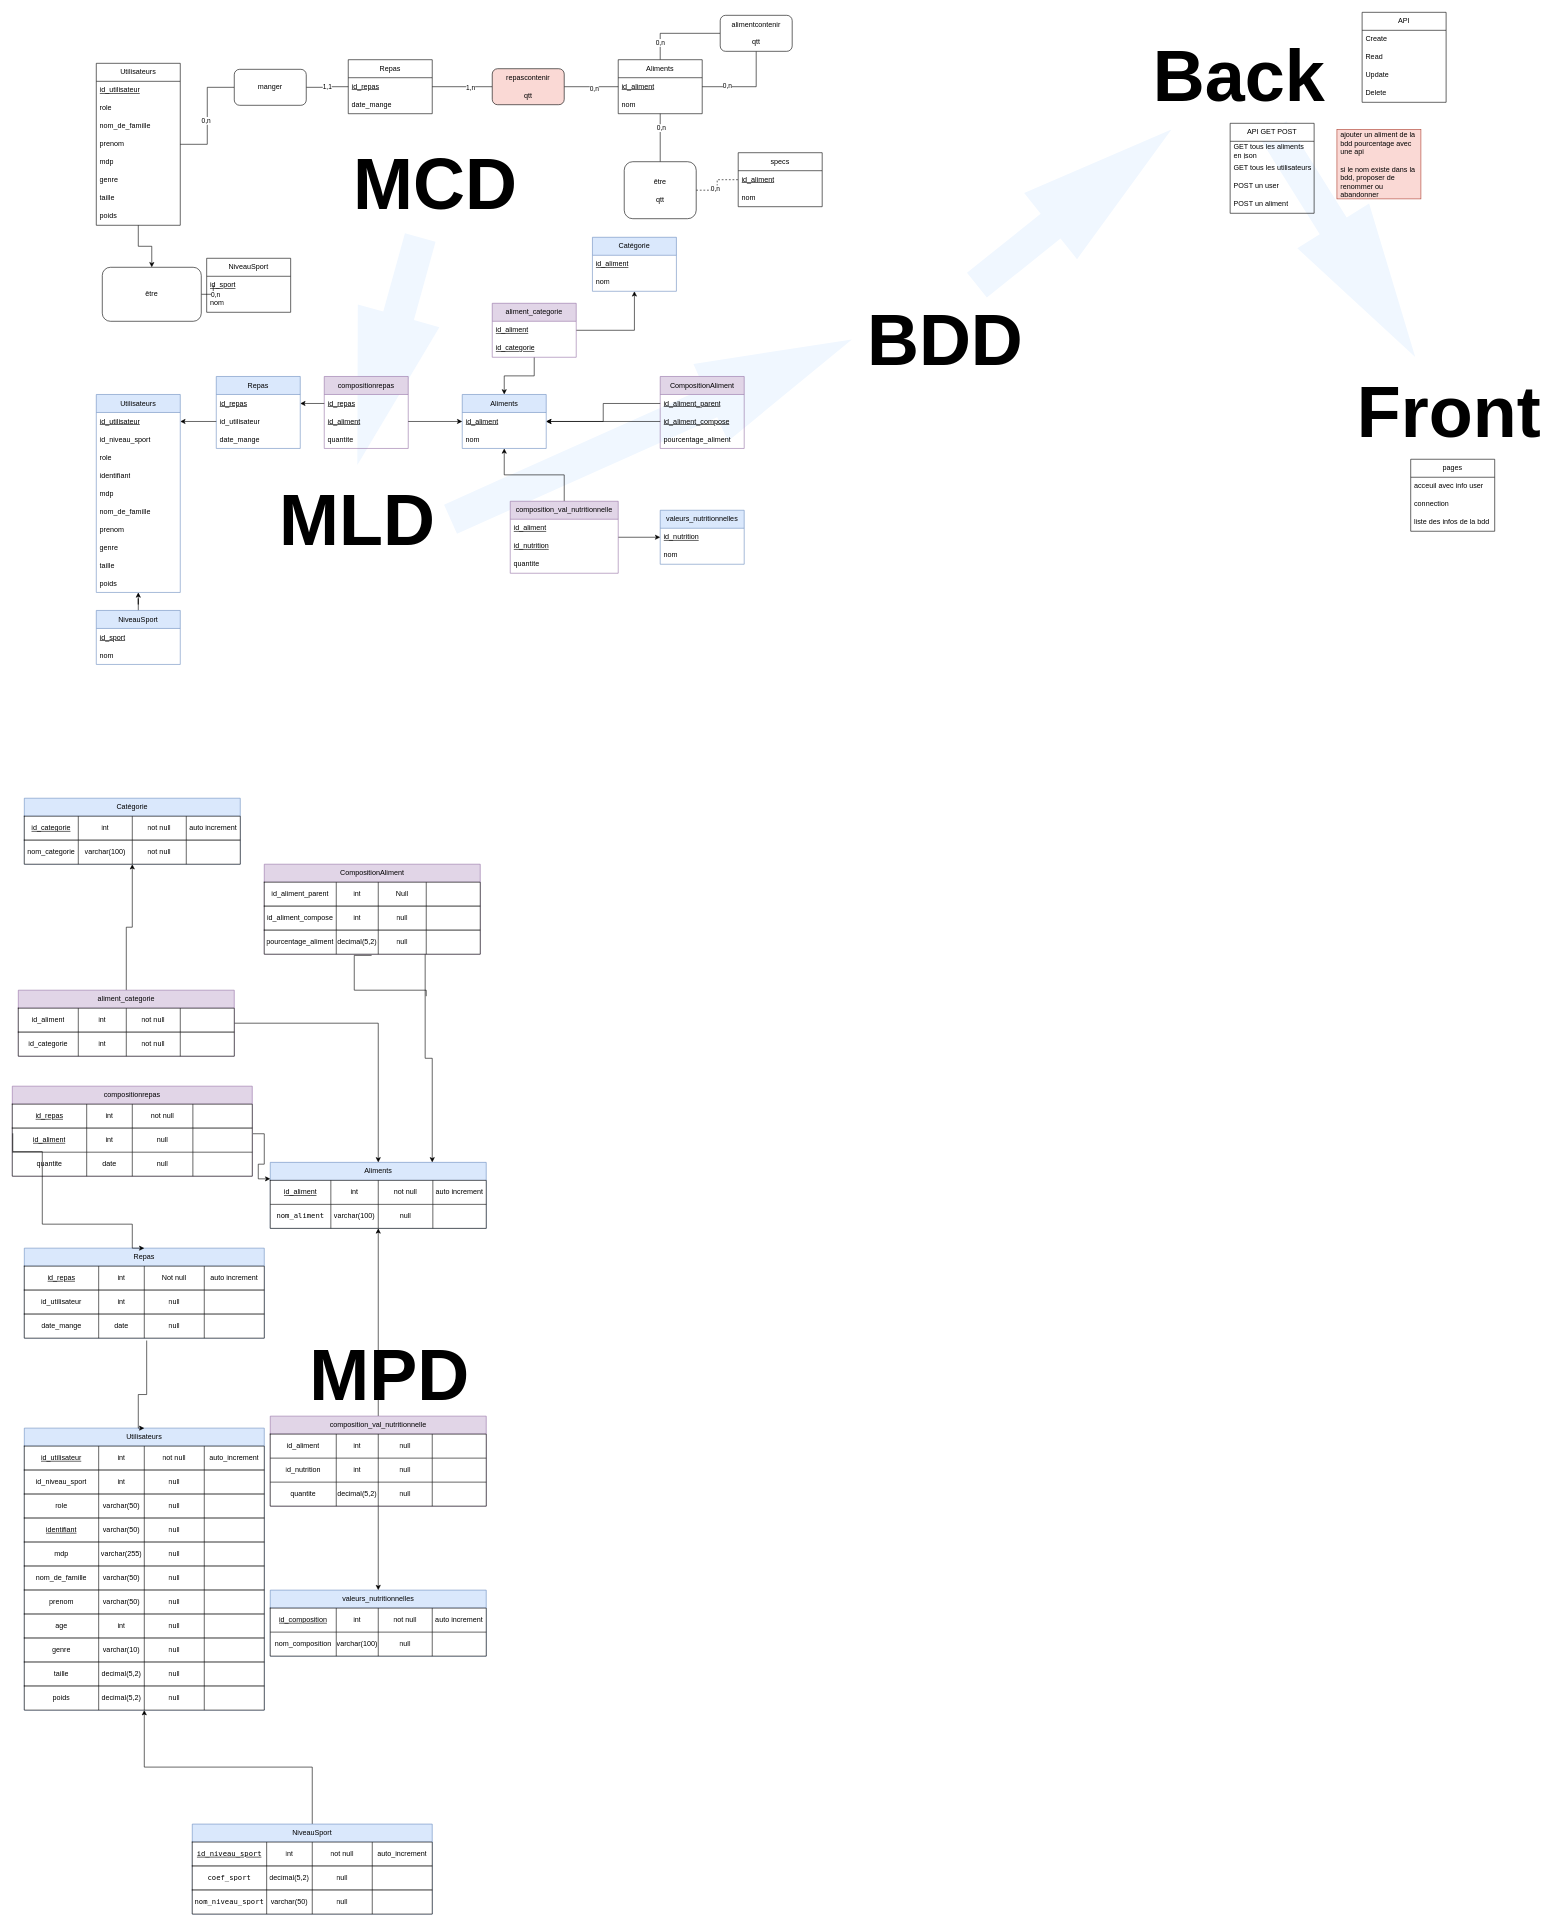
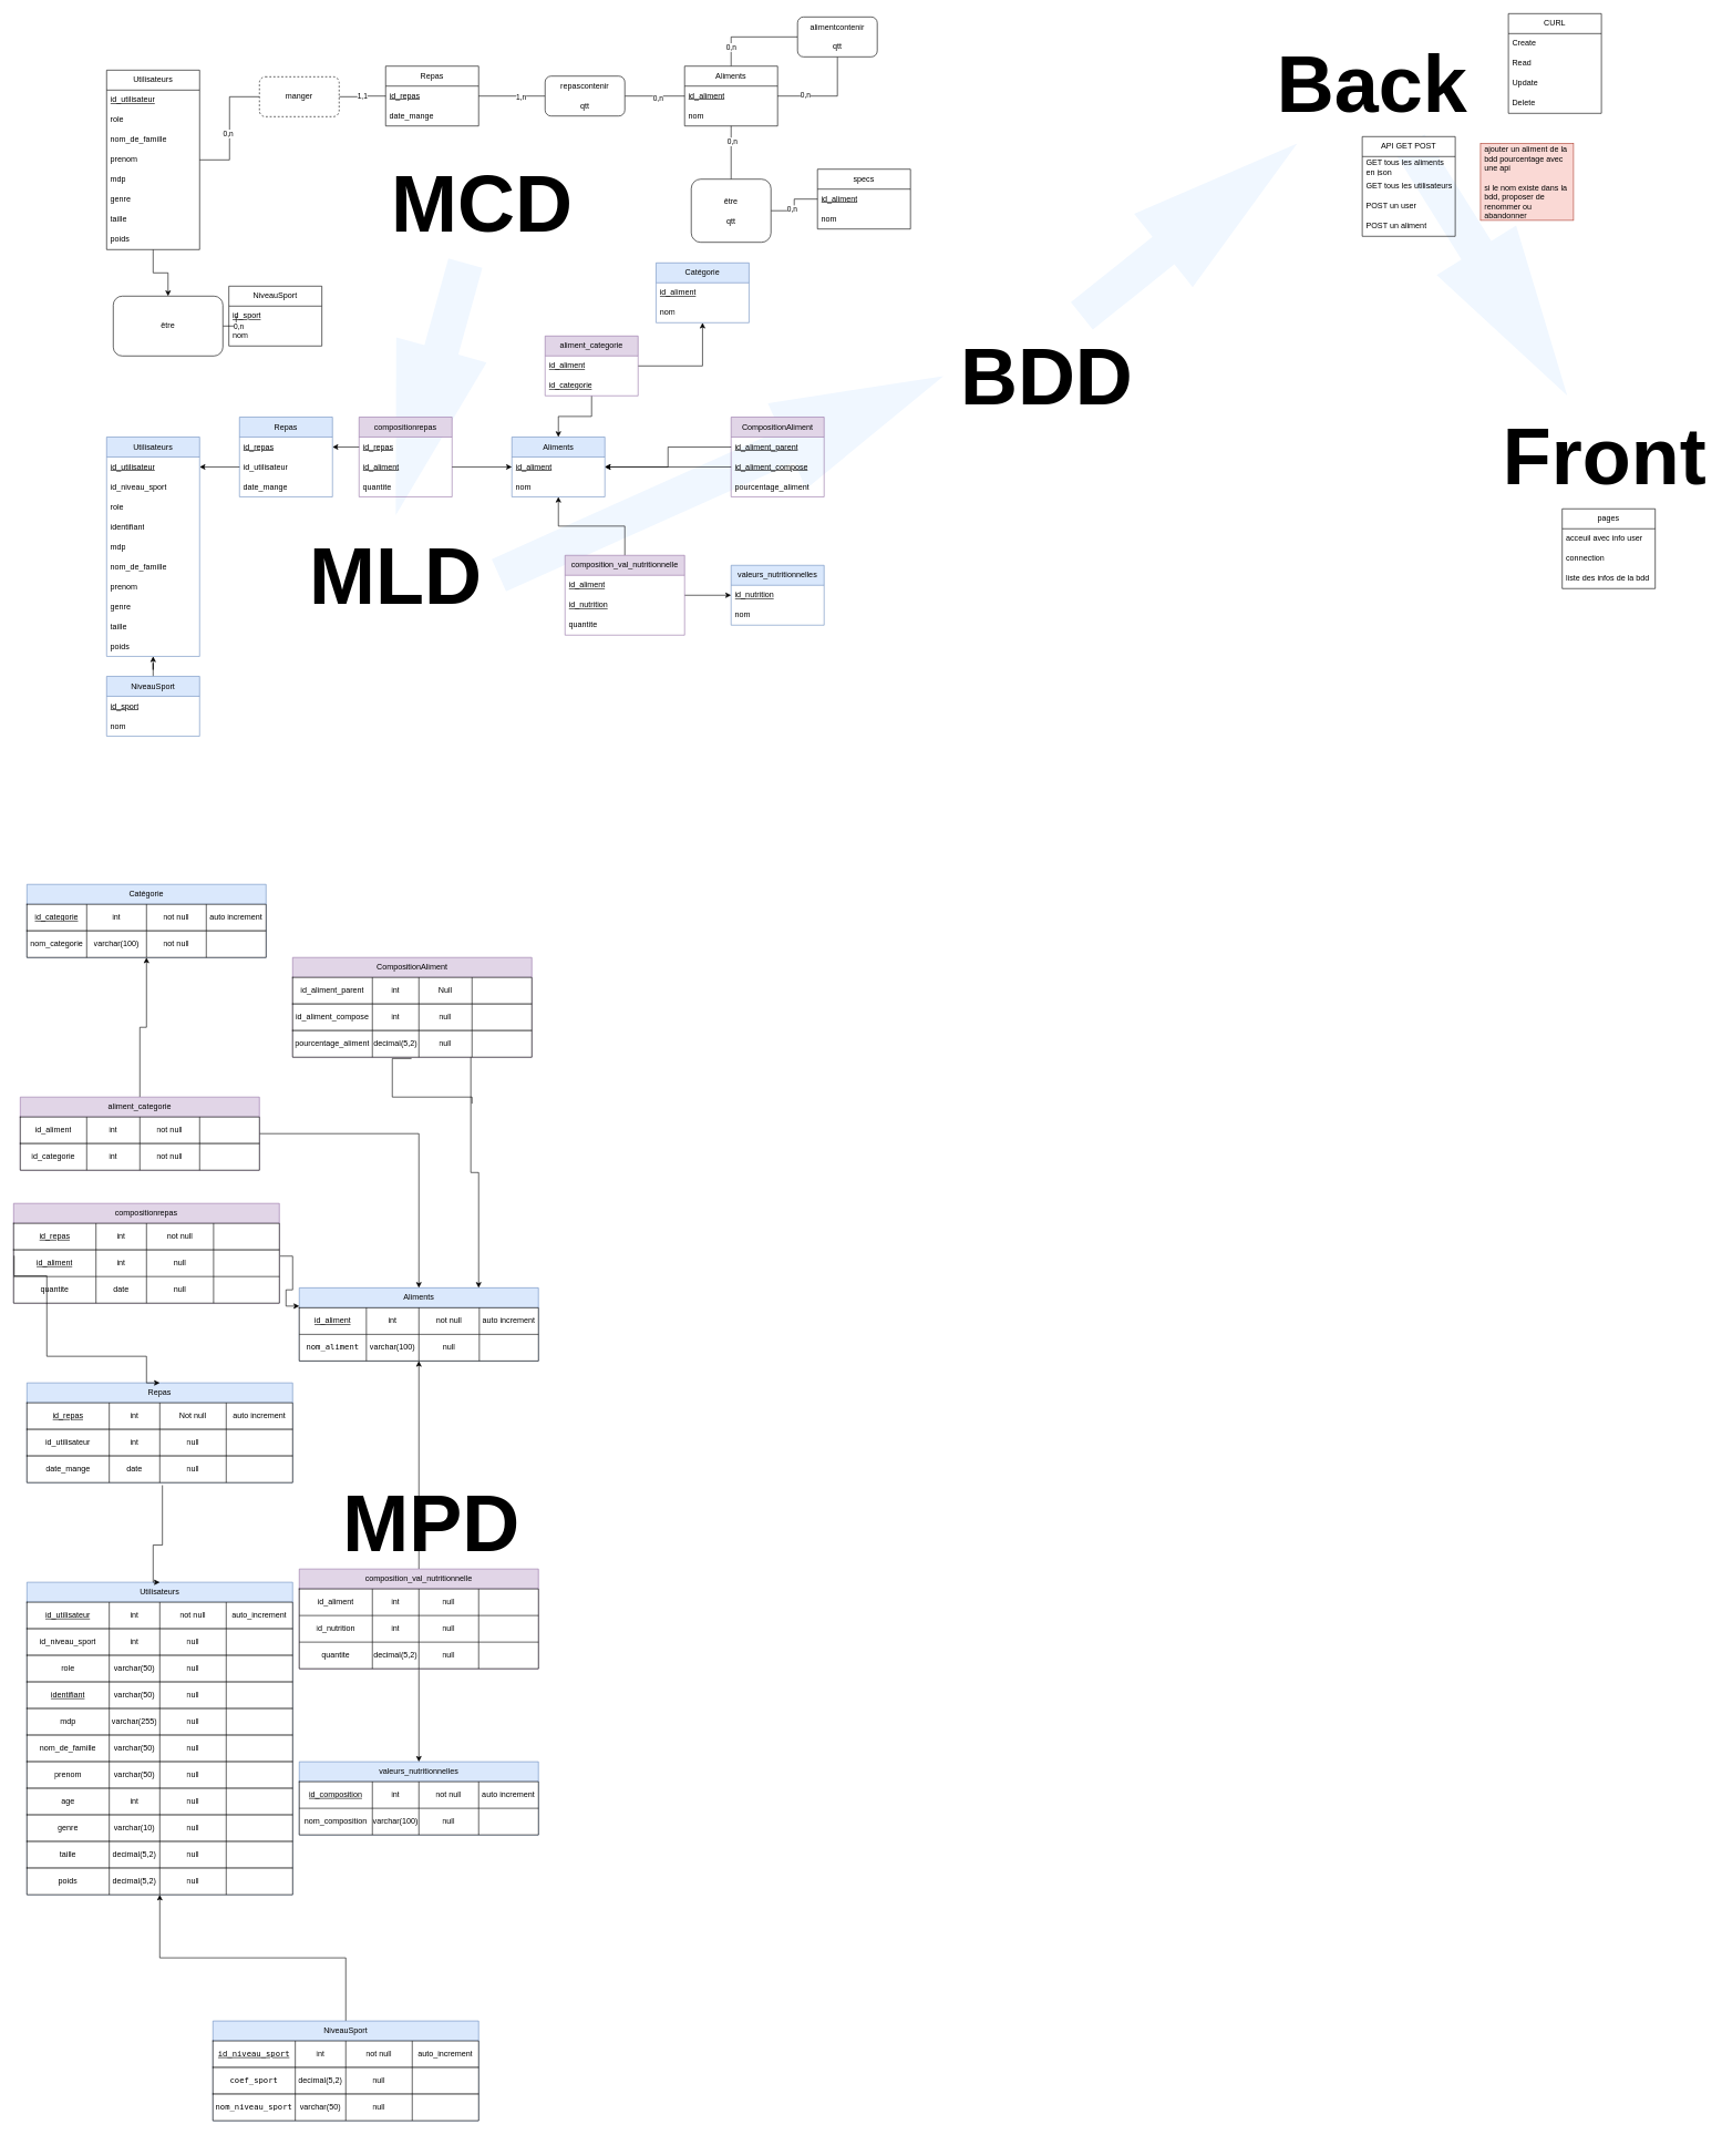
- <mxCell id="118" value="API" style="swimlane;fontStyle=0;childLayout=stackLayout;horizontal=1;startSize=30;horizontalStack=0;resizeParent=1;resizeParentMax=0;resizeLast=0;collapsible=1;marginBottom=0;whiteSpace=wrap;html=1;" parent="1" vertex="1"><mxGeometry x="2270" y="20" width="140" height="150" as="geometry" /></mxCell>
+ <mxCell id="118" value="CURL" style="swimlane;fontStyle=0;childLayout=stackLayout;horizontal=1;startSize=30;horizontalStack=0;resizeParent=1;resizeParentMax=0;resizeLast=0;collapsible=1;marginBottom=0;whiteSpace=wrap;html=1;" parent="1" vertex="1"><mxGeometry x="2270" y="20" width="140" height="150" as="geometry" /></mxCell>
- <mxCell id="60" value="manger" style="rounded=1;whiteSpace=wrap;html=1;" parent="1" vertex="1"><mxGeometry x="390" y="115" width="120" height="60" as="geometry" /></mxCell>
+ <mxCell id="60" value="manger" style="rounded=1;whiteSpace=wrap;html=1;dashed=1;" parent="1" vertex="1"><mxGeometry x="390" y="115" width="120" height="60" as="geometry" /></mxCell>
- <mxCell id="57" value="repascontenir&lt;br&gt;&lt;br&gt;qtt" style="rounded=1;whiteSpace=wrap;html=1;fillColor=#fad9d5;" parent="1" vertex="1"><mxGeometry x="820" y="114" width="120" height="60" as="geometry" /></mxCell>
+ <mxCell id="57" value="repascontenir&lt;br&gt;&lt;br&gt;qtt" style="rounded=1;whiteSpace=wrap;html=1;" parent="1" vertex="1"><mxGeometry x="820" y="114" width="120" height="60" as="geometry" /></mxCell>
- <mxCell id="66" style="edgeStyle=orthogonalEdgeStyle;rounded=0;orthogonalLoop=1;jettySize=auto;html=1;endArrow=none;endFill=0;dashed=1;" parent="1" source="68" target="63" edge="1"><mxGeometry relative="1" as="geometry" /></mxCell>
+ <mxCell id="66" style="edgeStyle=orthogonalEdgeStyle;rounded=0;orthogonalLoop=1;jettySize=auto;html=1;endArrow=none;endFill=0;" parent="1" source="68" target="63" edge="1"><mxGeometry relative="1" as="geometry" /></mxCell>
